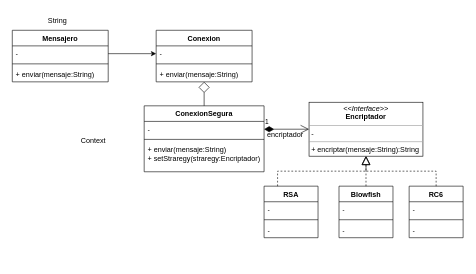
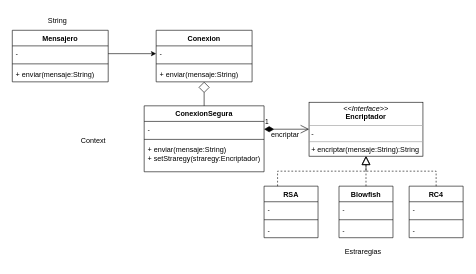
- <mxCell id="33" value="encriptador" style="text;html=1;align=center;verticalAlign=middle;resizable=0;points=[];autosize=1;strokeColor=none;fillColor=none;" vertex="1" parent="1"><mxGeometry x="435" y="210" width="80" height="30" as="geometry" /></mxCell>
+ <mxCell id="33" value="encriptar" style="text;html=1;align=center;verticalAlign=middle;resizable=0;points=[];autosize=1;strokeColor=none;fillColor=none;" vertex="1" parent="1"><mxGeometry x="435" y="210" width="80" height="30" as="geometry" /></mxCell>
- <mxCell id="24" value="RC6" style="swimlane;fontStyle=1;align=center;verticalAlign=top;childLayout=stackLayout;horizontal=1;startSize=26;horizontalStack=0;resizeParent=1;resizeParentMax=0;resizeLast=0;collapsible=1;marginBottom=0;whiteSpace=wrap;html=1;" vertex="1" parent="1"><mxGeometry x="682" y="310" width="90" height="86" as="geometry" /></mxCell>
+ <mxCell id="24" value="RC4" style="swimlane;fontStyle=1;align=center;verticalAlign=top;childLayout=stackLayout;horizontal=1;startSize=26;horizontalStack=0;resizeParent=1;resizeParentMax=0;resizeLast=0;collapsible=1;marginBottom=0;whiteSpace=wrap;html=1;" vertex="1" parent="1"><mxGeometry x="682" y="310" width="90" height="86" as="geometry" /></mxCell>
+ <mxCell id="34" value="Estraregias" style="text;html=1;align=center;verticalAlign=middle;resizable=0;points=[];autosize=1;strokeColor=none;fillColor=none;" vertex="1" parent="1"><mxGeometry x="565" y="405" width="80" height="30" as="geometry" /></mxCell>
